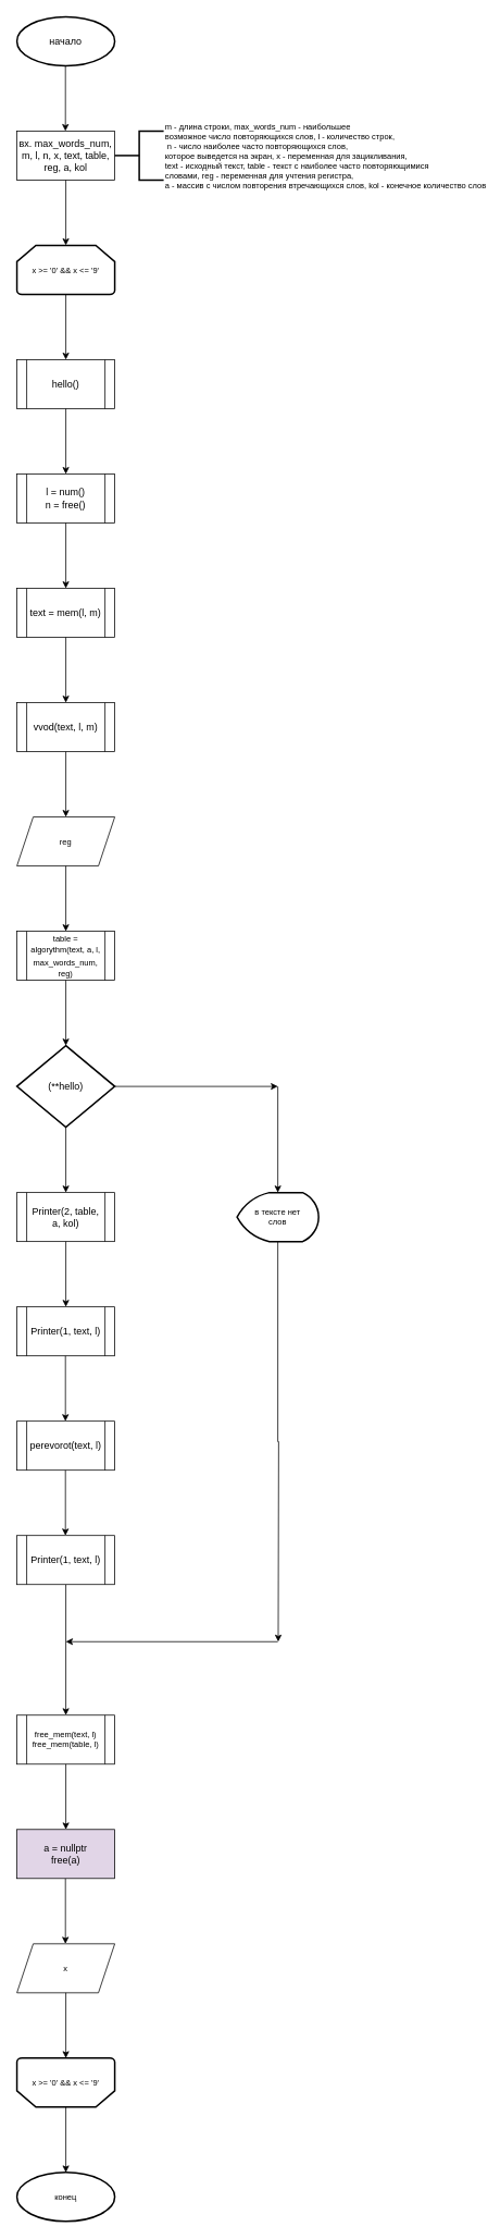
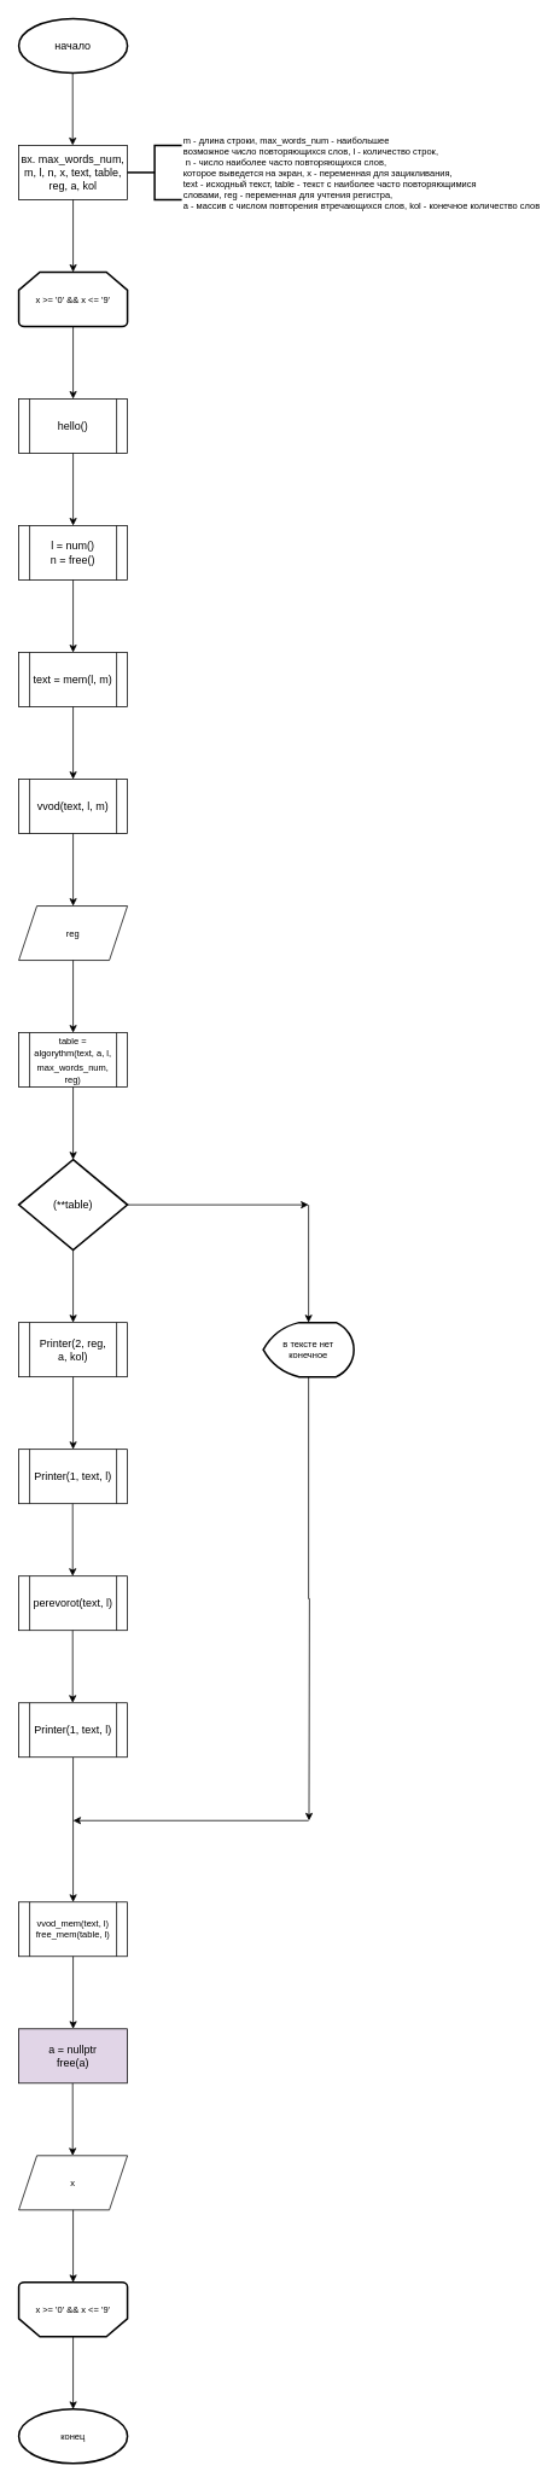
- <mxCell id="19" value="(**hello)" style="strokeWidth=2;html=1;shape=mxgraph.flowchart.decision;whiteSpace=wrap;fontSize=12;" parent="1" vertex="1"><mxGeometry x="20" y="1280" width="120" height="100" as="geometry" /></mxCell>
+ <mxCell id="19" value="(**table)" style="strokeWidth=2;html=1;shape=mxgraph.flowchart.decision;whiteSpace=wrap;fontSize=12;" parent="1" vertex="1"><mxGeometry x="20" y="1280" width="120" height="100" as="geometry" /></mxCell>
- <mxCell id="36" value="Printer(2, table,&lt;br&gt;a, kol)" style="shape=process;whiteSpace=wrap;html=1;backgroundOutline=1;" parent="1" vertex="1"><mxGeometry x="20" y="1460" width="120" height="60" as="geometry" /></mxCell>
+ <mxCell id="36" value="Printer(2, reg,&lt;br&gt;a, kol)" style="shape=process;whiteSpace=wrap;html=1;backgroundOutline=1;" parent="1" vertex="1"><mxGeometry x="20" y="1460" width="120" height="60" as="geometry" /></mxCell>
- <mxCell id="24" value="в тексте нет&lt;br&gt;слов" style="strokeWidth=2;html=1;shape=mxgraph.flowchart.display;whiteSpace=wrap;fontSize=10;" parent="1" vertex="1"><mxGeometry x="290" y="1460" width="100" height="60" as="geometry" /></mxCell>
+ <mxCell id="24" value="в тексте нет&lt;br&gt;конечное" style="strokeWidth=2;html=1;shape=mxgraph.flowchart.display;whiteSpace=wrap;fontSize=10;" parent="1" vertex="1"><mxGeometry x="290" y="1460" width="100" height="60" as="geometry" /></mxCell>
- <mxCell id="27" value="free_mem(text, l)&lt;br&gt;free_mem(table, l)" style="shape=process;whiteSpace=wrap;html=1;backgroundOutline=1;fontSize=10;" parent="1" vertex="1"><mxGeometry x="20" y="2100" width="120" height="60" as="geometry" /></mxCell>
+ <mxCell id="27" value="vvod_mem(text, l)&lt;br&gt;free_mem(table, l)" style="shape=process;whiteSpace=wrap;html=1;backgroundOutline=1;fontSize=10;" parent="1" vertex="1"><mxGeometry x="20" y="2100" width="120" height="60" as="geometry" /></mxCell>
